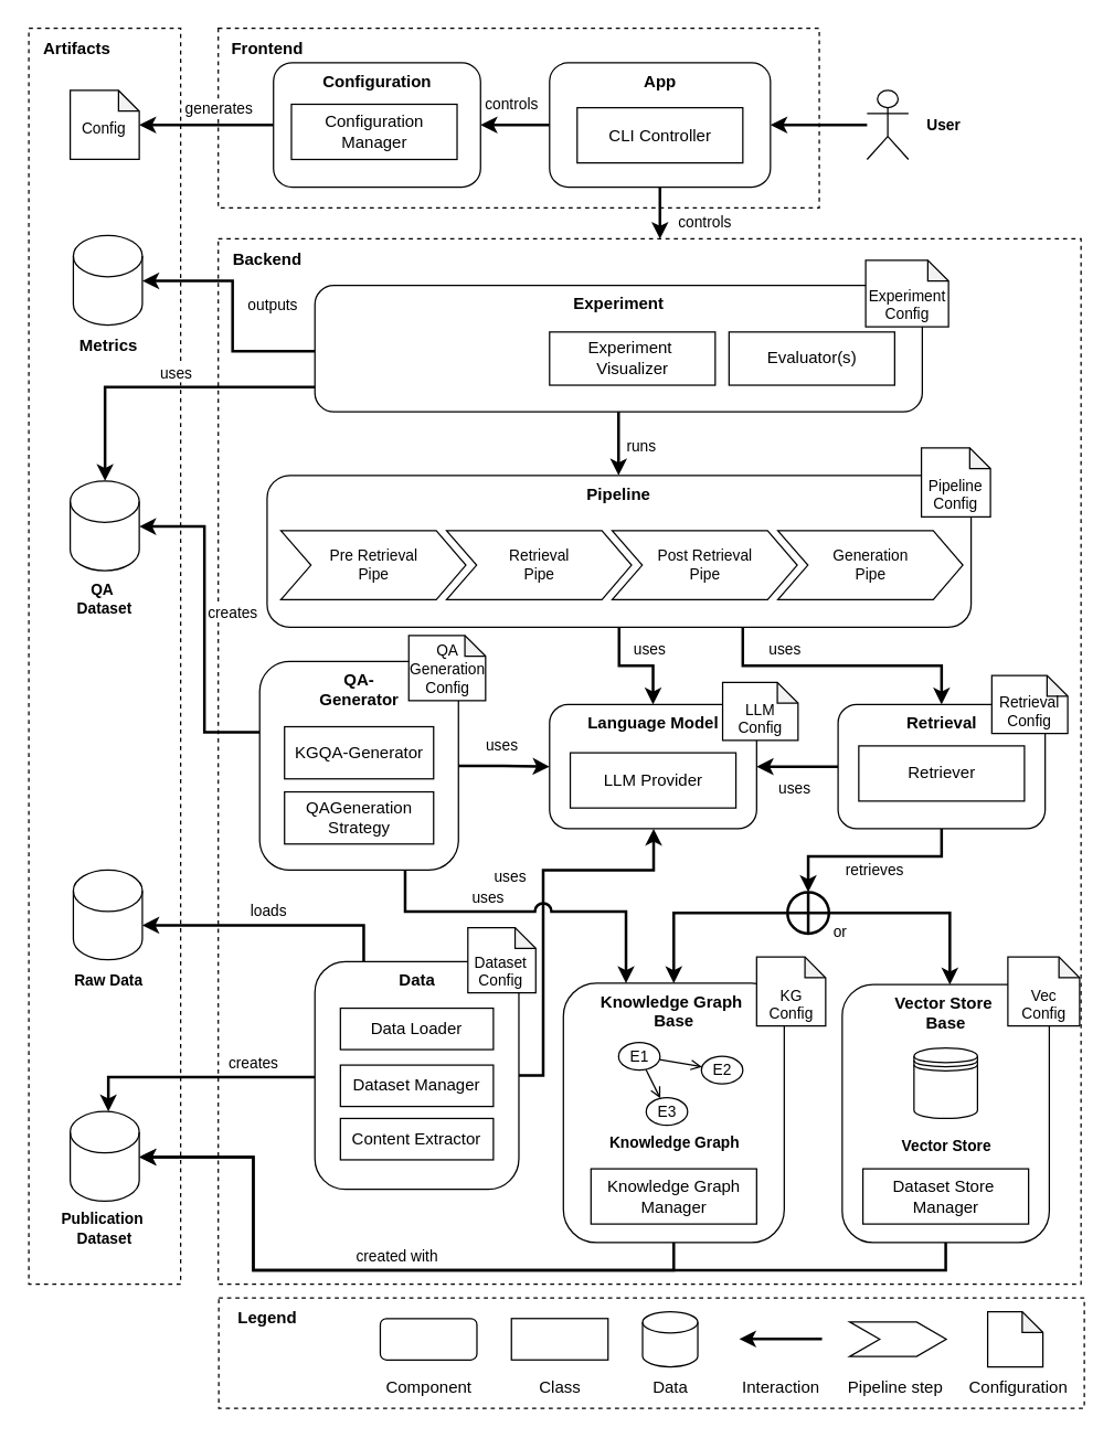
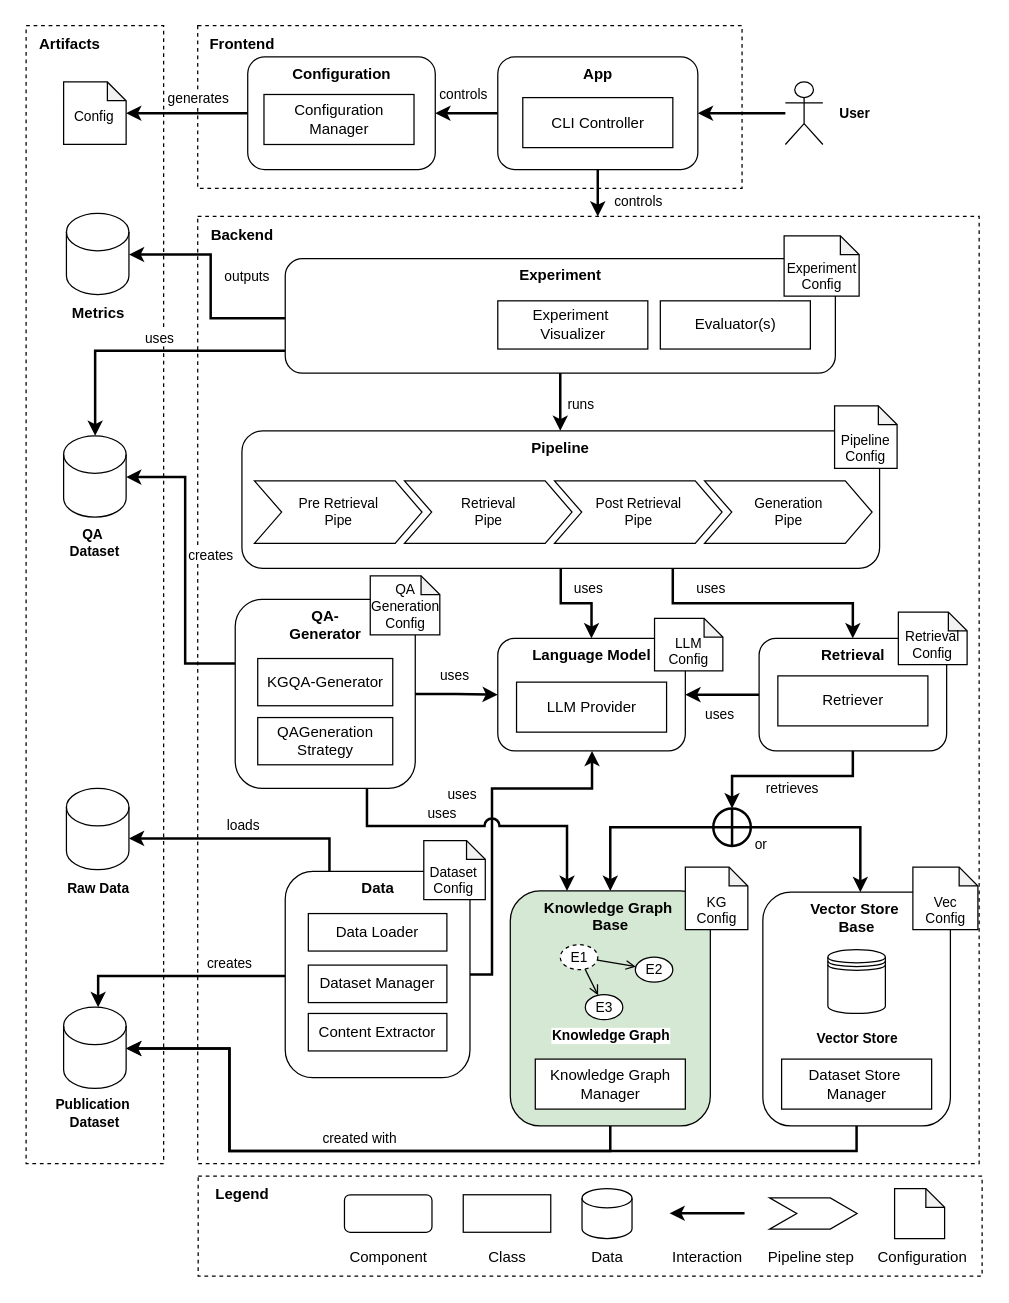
- <mxCell id="67" value="Knowledge Graph&amp;nbsp;&lt;div&gt;Base&lt;/div&gt;" style="rounded=1;whiteSpace=wrap;html=1;fontSize=12;glass=0;strokeWidth=1;shadow=0;fontStyle=1;verticalAlign=top;" parent="1" vertex="1"><mxGeometry x="407.63" y="712" width="160" height="188" as="geometry" /></mxCell>
+ <mxCell id="67" value="Knowledge Graph&amp;nbsp;&lt;div&gt;Base&lt;/div&gt;" style="rounded=1;whiteSpace=wrap;html=1;fontSize=12;glass=0;strokeWidth=1;shadow=0;fontStyle=1;verticalAlign=top;fillColor=#d5e8d4;" parent="1" vertex="1"><mxGeometry x="407.63" y="712" width="160" height="188" as="geometry" /></mxCell>
- <mxCell id="70" value="E1" style="ellipse;whiteSpace=wrap;html=1;fontFamily=Helvetica;fontSize=11;fontColor=default;labelBackgroundColor=default;" parent="1" vertex="1"><mxGeometry x="447.63" y="755" width="30" height="20" as="geometry" /></mxCell>
+ <mxCell id="70" value="E1" style="ellipse;whiteSpace=wrap;html=1;fontFamily=Helvetica;fontSize=11;fontColor=default;labelBackgroundColor=default;dashed=1;" parent="1" vertex="1"><mxGeometry x="447.63" y="755" width="30" height="20" as="geometry" /></mxCell>
